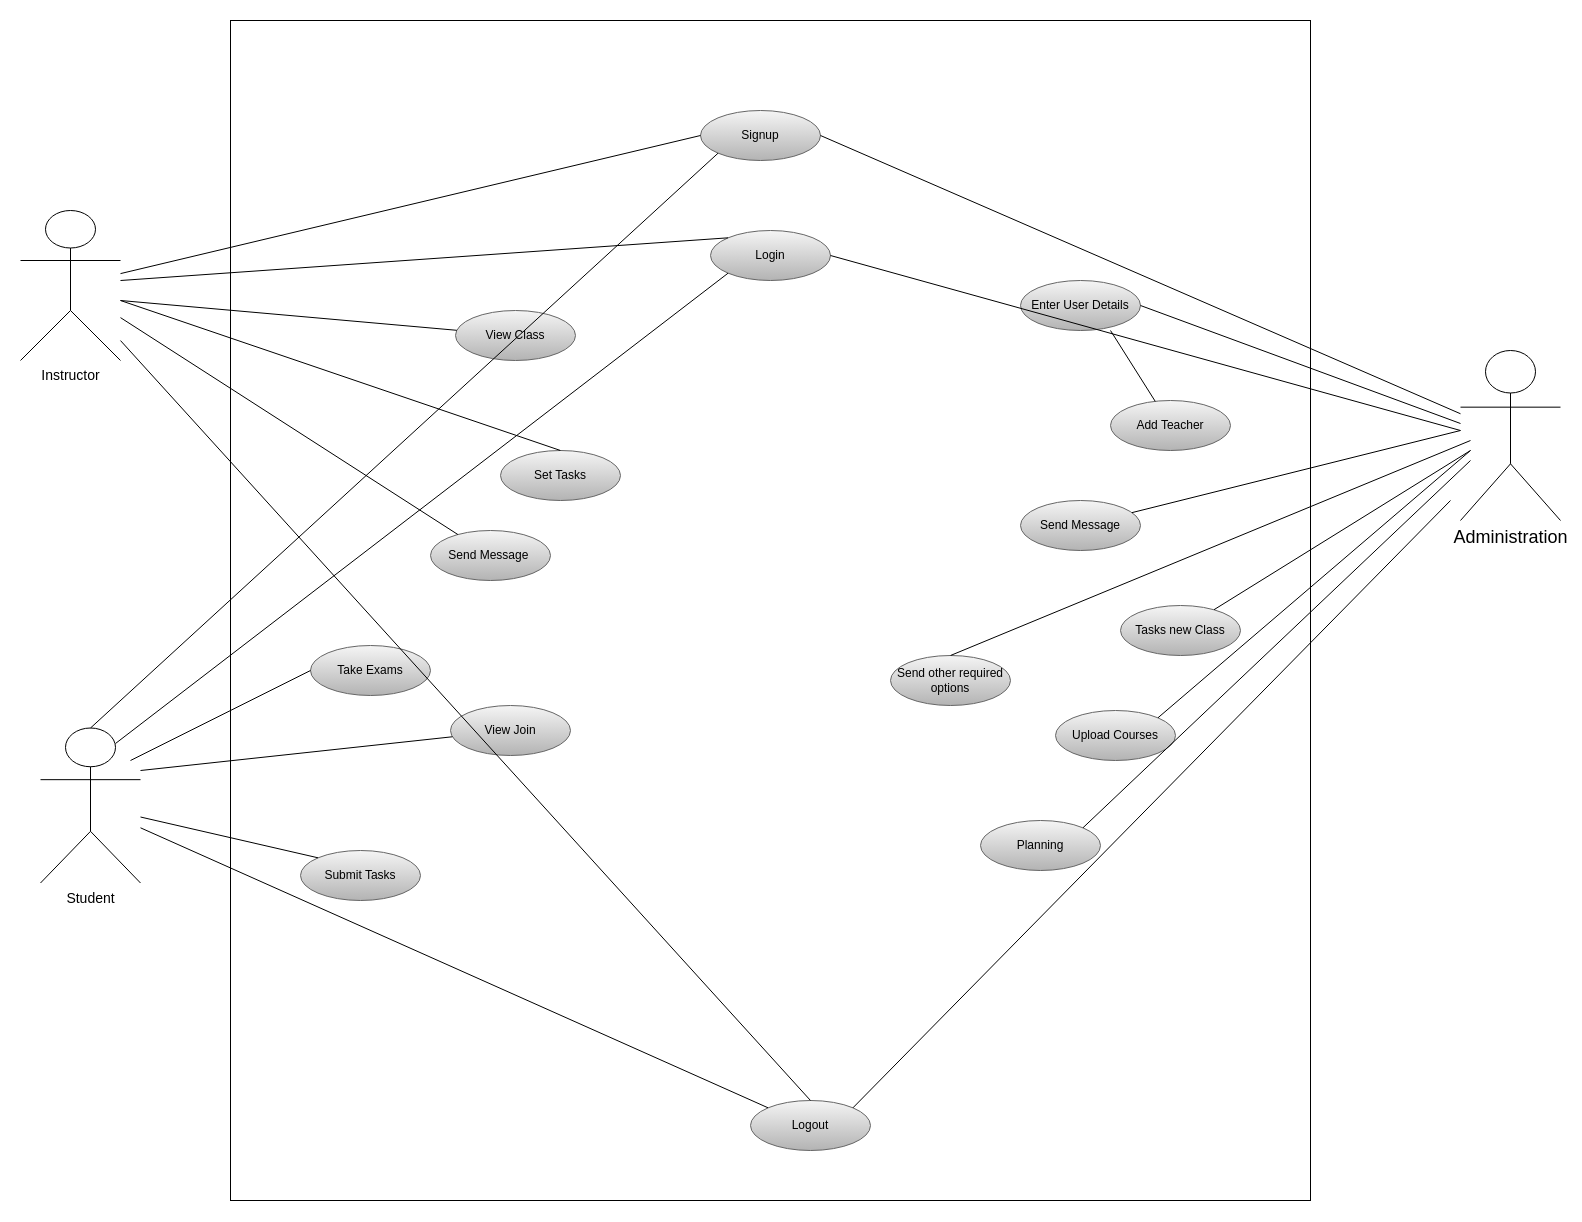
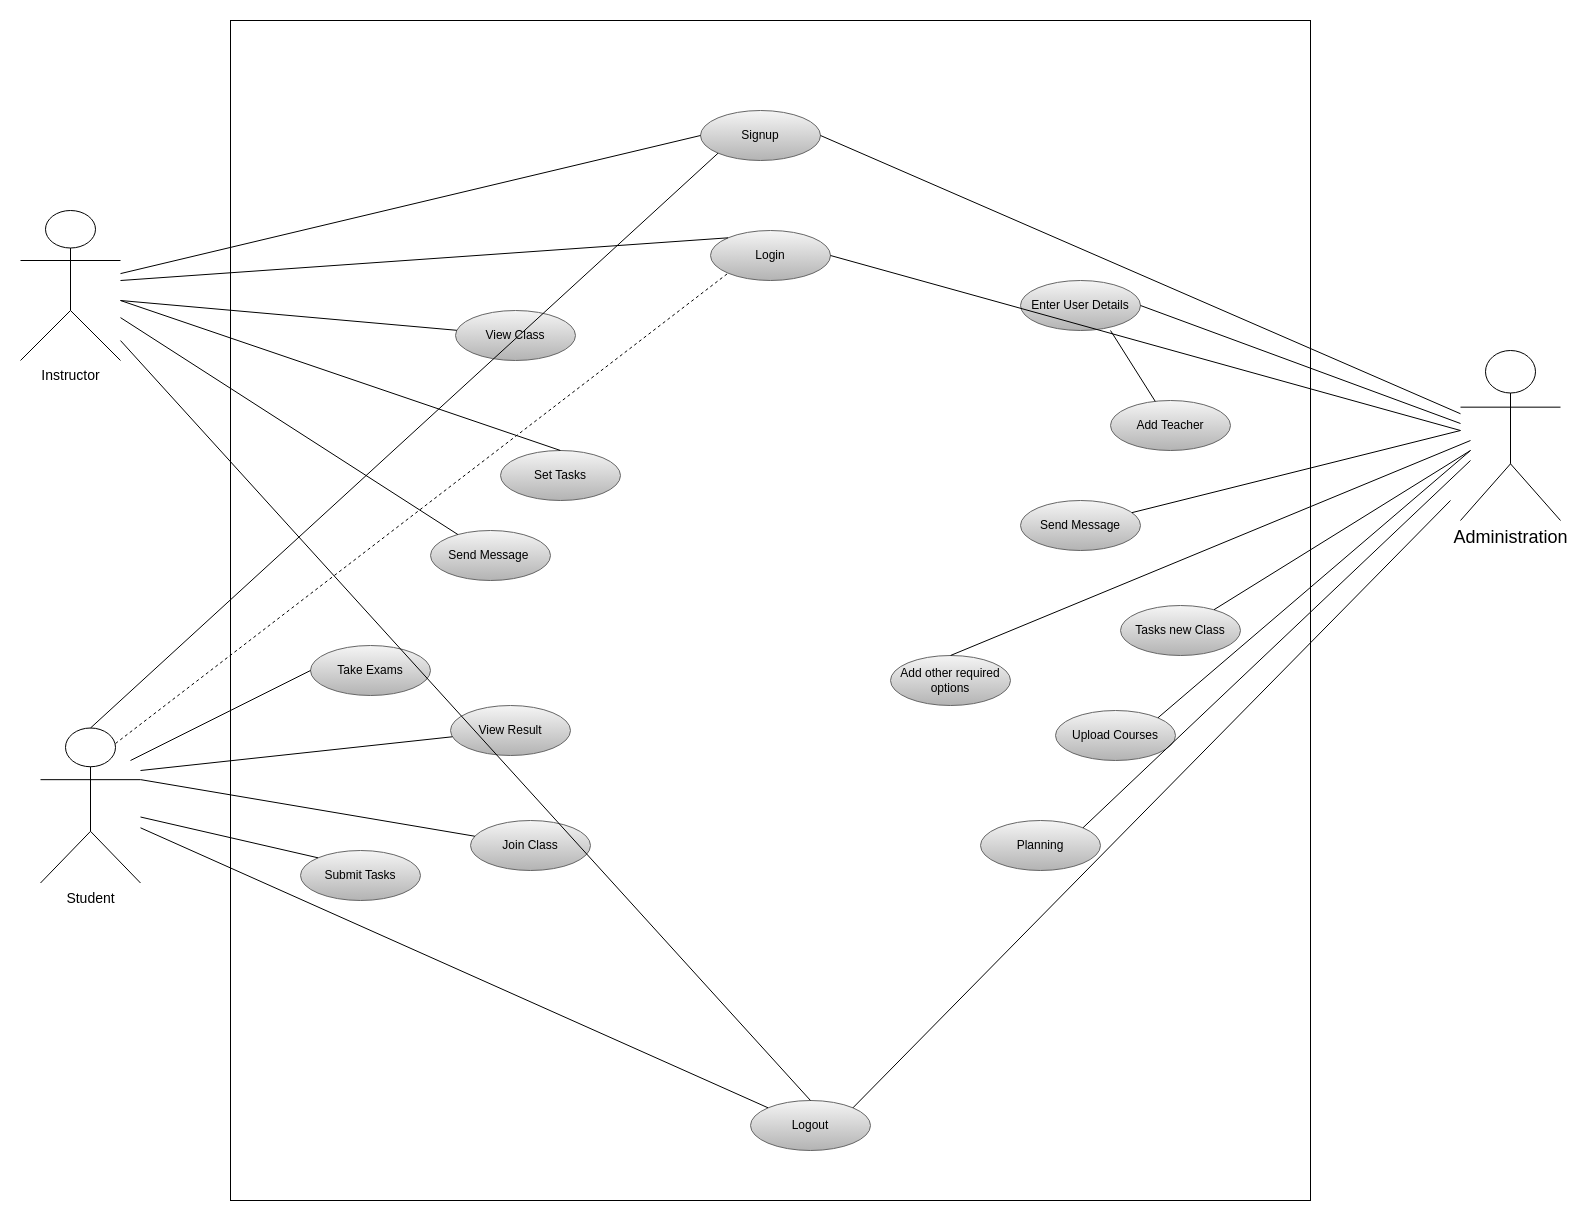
- <mxCell id="43" value="" style="endArrow=none;html=1;rounded=0;entryX=0;entryY=1;entryDx=0;entryDy=0;exitX=0.75;exitY=0.1;exitDx=0;exitDy=0;exitPerimeter=0;" edge="1" parent="1" source="21" target="4"><mxGeometry width="50" height="50" relative="1" as="geometry"><mxPoint x="110" y="720" as="sourcePoint" /><mxPoint x="340" y="595" as="targetPoint" /></mxGeometry></mxCell>
+ <mxCell id="43" value="" style="endArrow=none;html=1;rounded=0;entryX=0;entryY=1;entryDx=0;entryDy=0;exitX=0.75;exitY=0.1;exitDx=0;exitDy=0;exitPerimeter=0;dashed=1;" edge="1" parent="1" source="21" target="4"><mxGeometry width="50" height="50" relative="1" as="geometry"><mxPoint x="110" y="720" as="sourcePoint" /><mxPoint x="340" y="595" as="targetPoint" /></mxGeometry></mxCell>
- <mxCell id="14" value="Send other required options" style="ellipse;whiteSpace=wrap;html=1;fillColor=#f5f5f5;strokeColor=#666666;gradientColor=#b3b3b3;" vertex="1" parent="1"><mxGeometry x="890" y="655" width="120" height="50" as="geometry" /></mxCell>
+ <mxCell id="14" value="Add other required options" style="ellipse;whiteSpace=wrap;html=1;fillColor=#f5f5f5;strokeColor=#666666;gradientColor=#b3b3b3;" vertex="1" parent="1"><mxGeometry x="890" y="655" width="120" height="50" as="geometry" /></mxCell>
- <mxCell id="7" value="View Join" style="ellipse;whiteSpace=wrap;html=1;fillColor=#f5f5f5;strokeColor=#666666;gradientColor=#b3b3b3;" vertex="1" parent="1"><mxGeometry x="450" y="705" width="120" height="50" as="geometry" /></mxCell>
+ <mxCell id="7" value="View Result" style="ellipse;whiteSpace=wrap;html=1;fillColor=#f5f5f5;strokeColor=#666666;gradientColor=#b3b3b3;" vertex="1" parent="1"><mxGeometry x="450" y="705" width="120" height="50" as="geometry" /></mxCell>
+ <mxCell id="30" value="" style="endArrow=none;html=1;rounded=0;exitX=1;exitY=0.333;exitDx=0;exitDy=0;exitPerimeter=0;" edge="1" parent="1" source="21" target="8"><mxGeometry width="50" height="50" relative="1" as="geometry"><mxPoint x="170" y="703.182" as="sourcePoint" /><mxPoint x="340" y="595" as="targetPoint" /></mxGeometry></mxCell>
+ <mxCell id="8" value="Join Class" style="ellipse;whiteSpace=wrap;html=1;fillColor=#f5f5f5;strokeColor=#666666;gradientColor=#b3b3b3;" vertex="1" parent="1"><mxGeometry x="470" y="820" width="120" height="50" as="geometry" /></mxCell>
